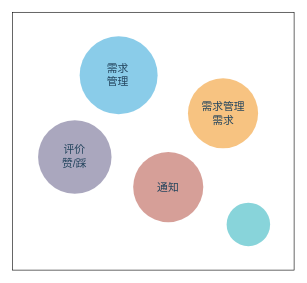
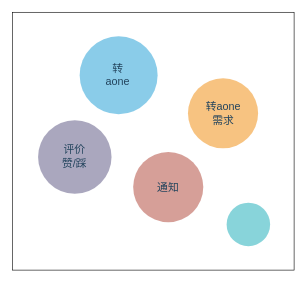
- <mxCell id="7" value="需求管理" style="text;html=1;strokeColor=none;fillColor=none;align=center;verticalAlign=middle;whiteSpace=wrap;rounded=0;shadow=1;labelBackgroundColor=none;fontSize=18;fontColor=#23445D;" parent="3" vertex="1"><mxGeometry x="113" y="60" width="45.84" height="10" as="geometry" /></mxCell>
+ <mxCell id="7" value="转aone" style="text;html=1;strokeColor=none;fillColor=none;align=center;verticalAlign=middle;whiteSpace=wrap;rounded=0;shadow=1;labelBackgroundColor=none;fontSize=18;fontColor=#23445D;" parent="3" vertex="1"><mxGeometry x="113" y="60" width="45.84" height="10" as="geometry" /></mxCell>
- <mxCell id="9" value="需求管理&lt;br&gt;需求" style="text;html=1;strokeColor=none;fillColor=none;align=center;verticalAlign=middle;whiteSpace=wrap;rounded=0;shadow=1;labelBackgroundColor=none;fontSize=18;fontColor=#23445D;" parent="3" vertex="1"><mxGeometry x="267.55" y="62.53" width="87.84" height="133.08" as="geometry" /></mxCell>
+ <mxCell id="9" value="转aone&lt;br&gt;需求" style="text;html=1;strokeColor=none;fillColor=none;align=center;verticalAlign=middle;whiteSpace=wrap;rounded=0;shadow=1;labelBackgroundColor=none;fontSize=18;fontColor=#23445D;" parent="3" vertex="1"><mxGeometry x="267.55" y="62.53" width="87.84" height="133.08" as="geometry" /></mxCell>
